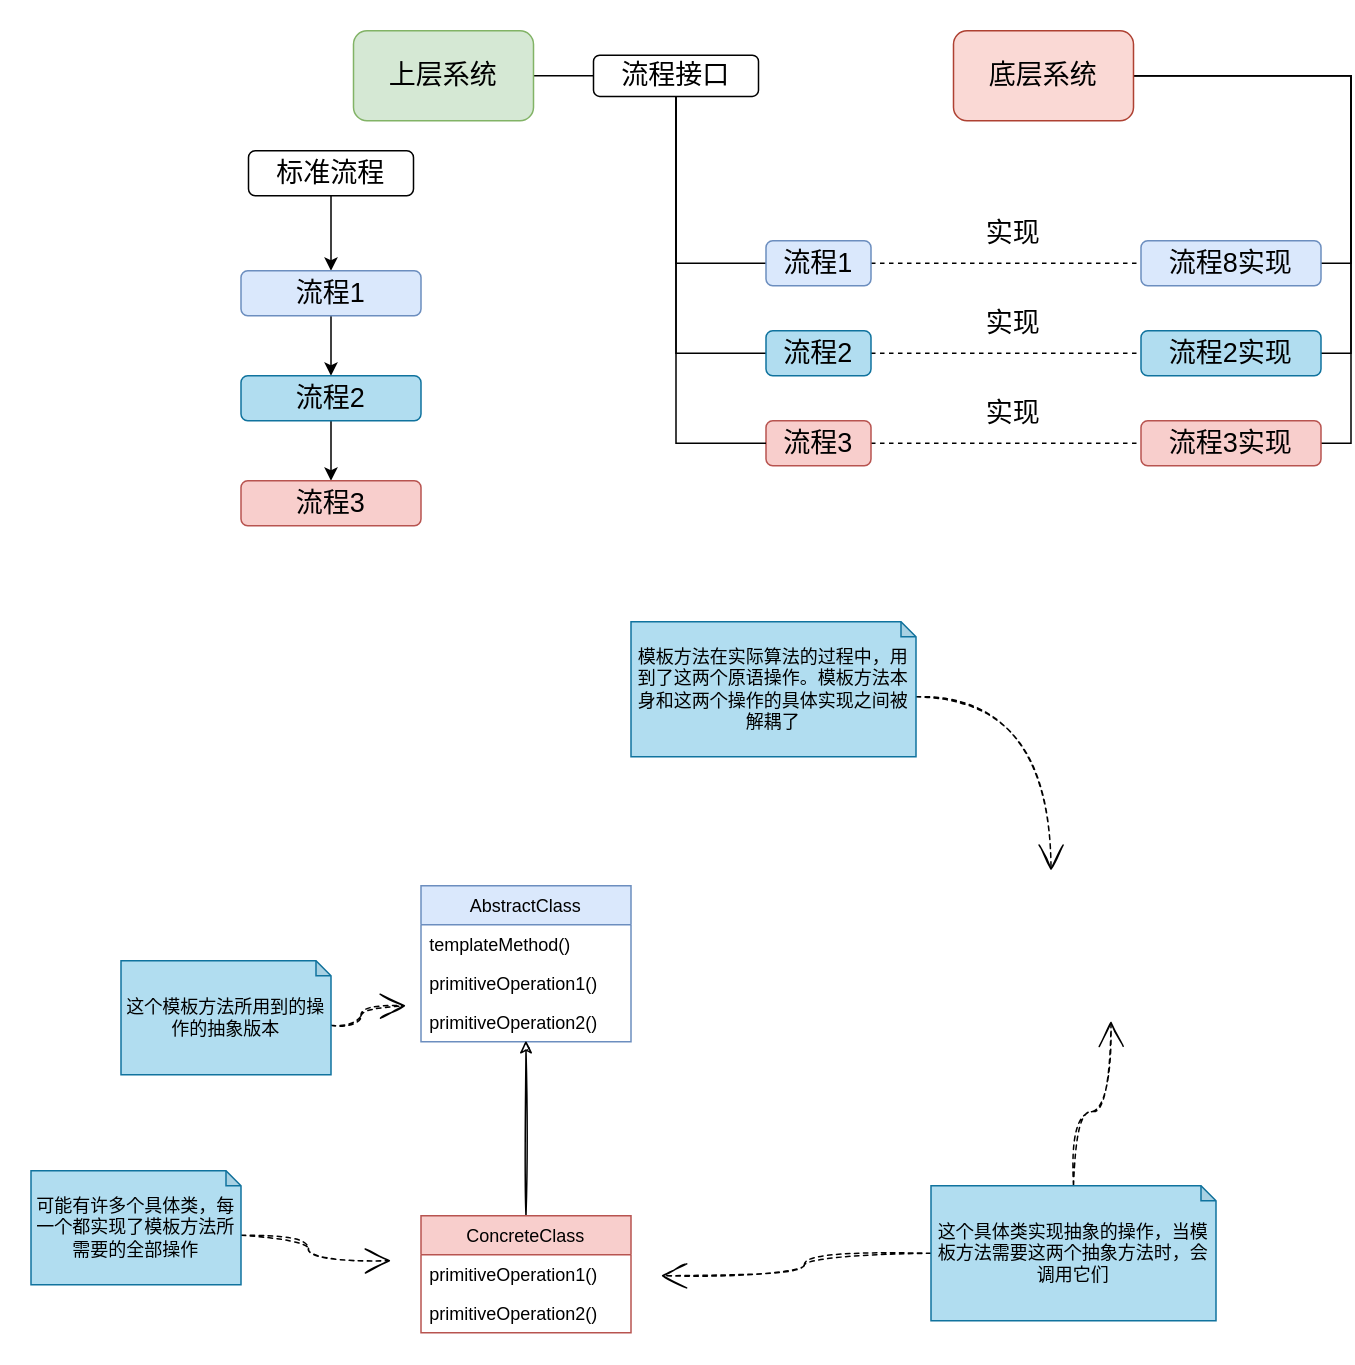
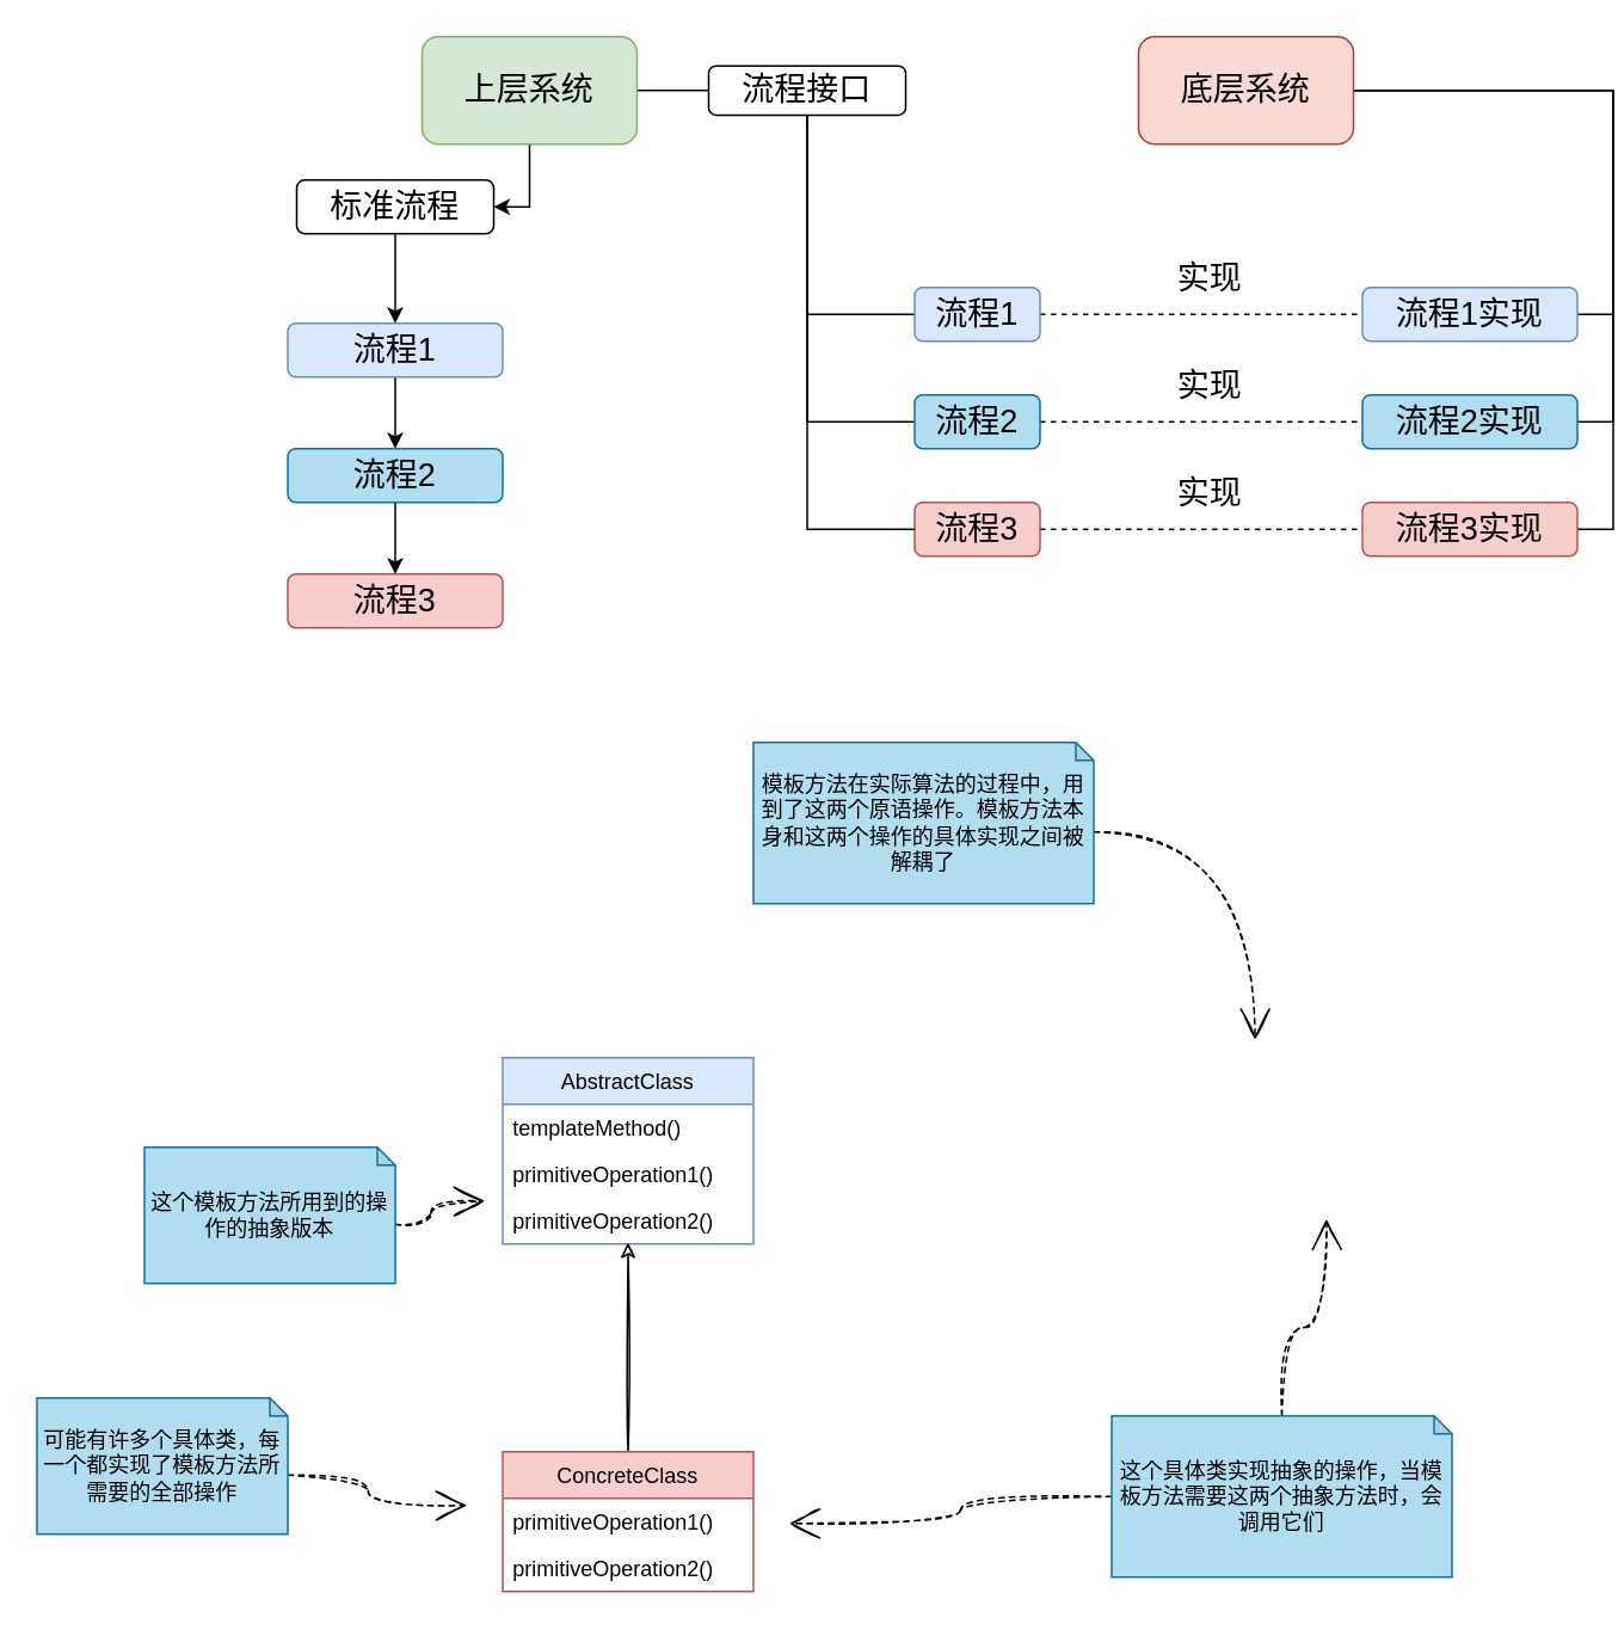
+ <mxCell id="5" style="edgeStyle=orthogonalEdgeStyle;rounded=0;orthogonalLoop=1;jettySize=auto;html=1;exitX=0.5;exitY=1;exitDx=0;exitDy=0;entryX=1;entryY=0.5;entryDx=0;entryDy=0;fontSize=18;" parent="1" source="6" target="20" edge="1"><mxGeometry relative="1" as="geometry" /></mxCell>
- <mxCell id="17" value="流程8实现" style="rounded=1;whiteSpace=wrap;html=1;fontSize=18;fillColor=#dae8fc;strokeColor=#6c8ebf;" parent="1" vertex="1"><mxGeometry x="760" y="160" width="120" height="30" as="geometry" /></mxCell>
+ <mxCell id="17" value="流程1实现" style="rounded=1;whiteSpace=wrap;html=1;fontSize=18;fillColor=#dae8fc;strokeColor=#6c8ebf;" parent="1" vertex="1"><mxGeometry x="760" y="160" width="120" height="30" as="geometry" /></mxCell>
